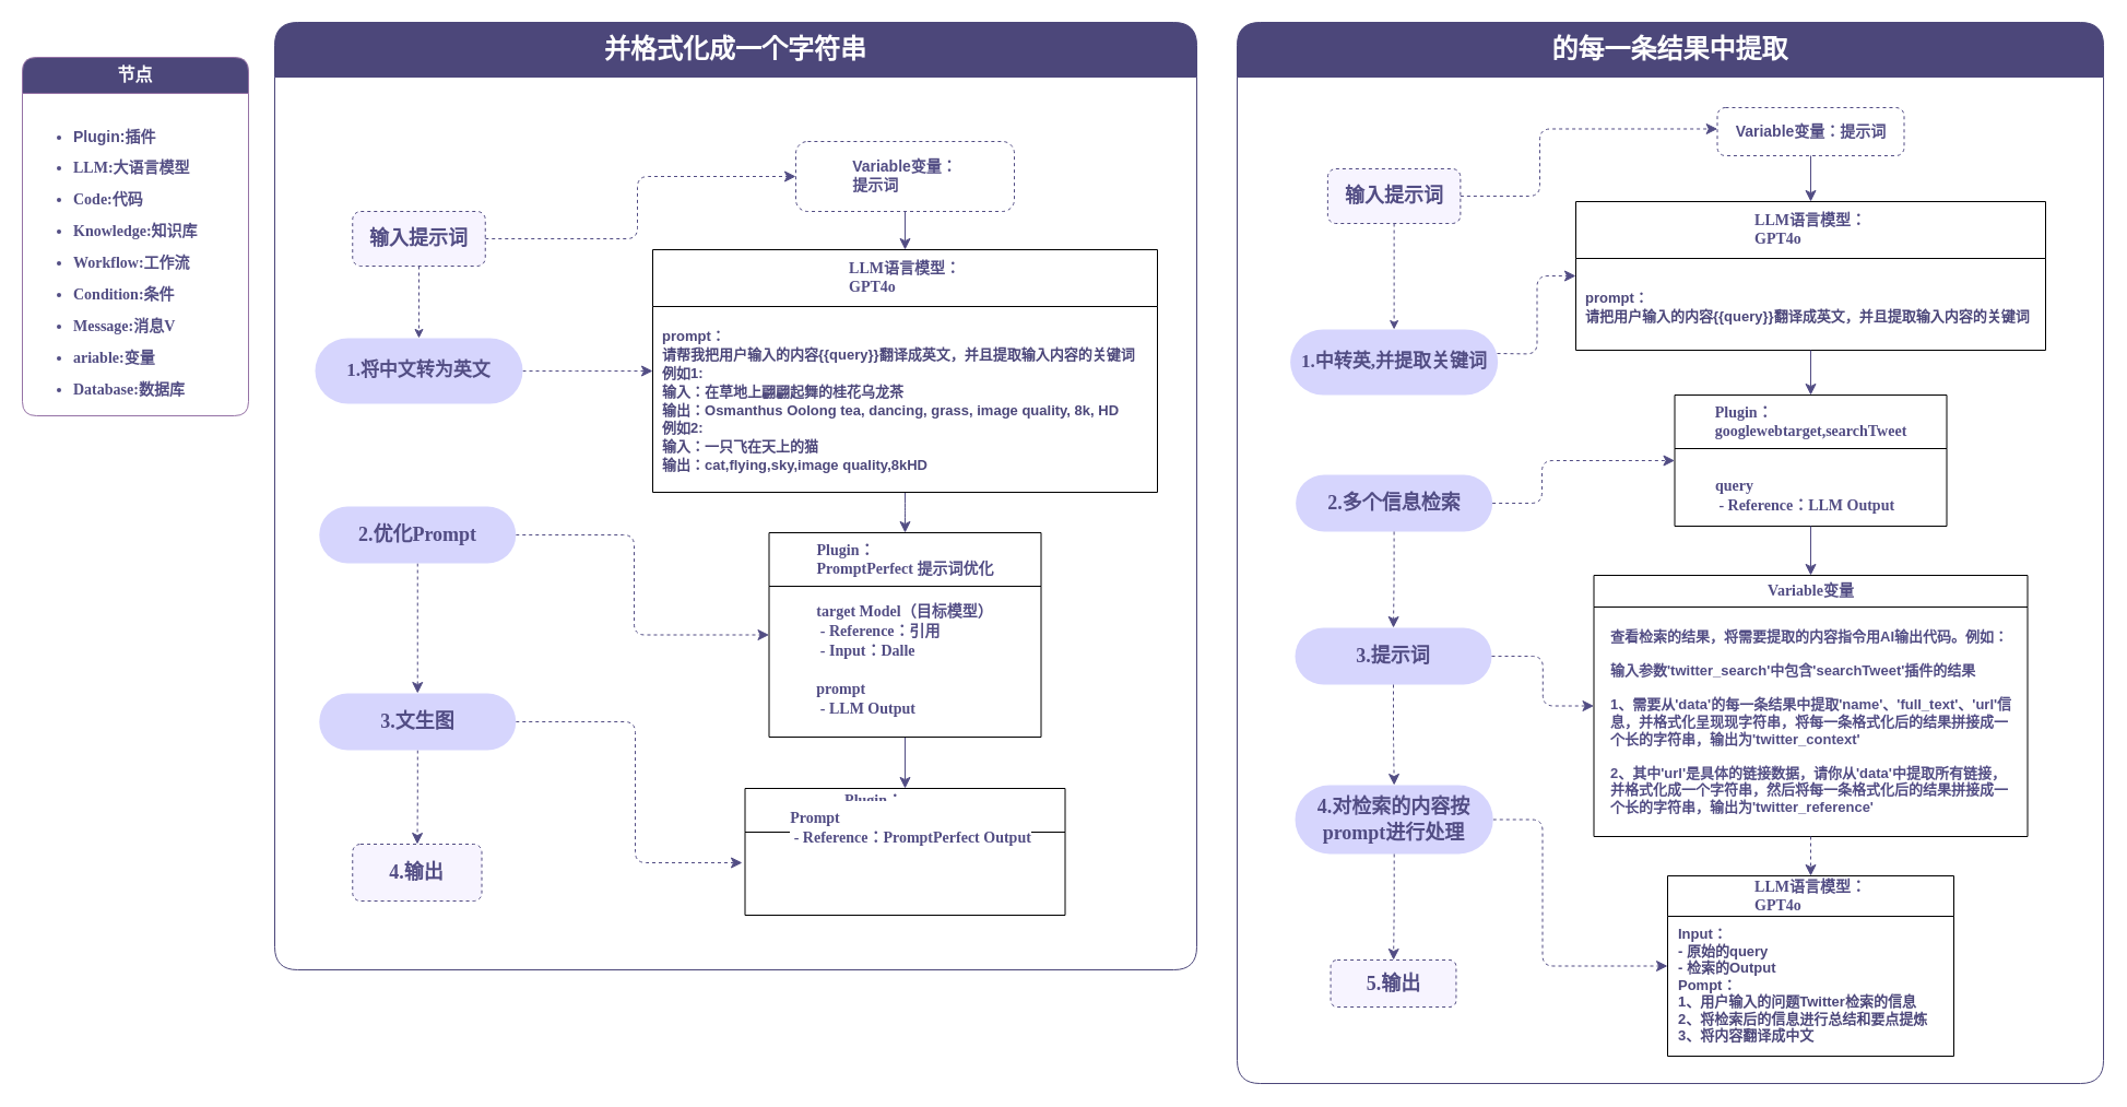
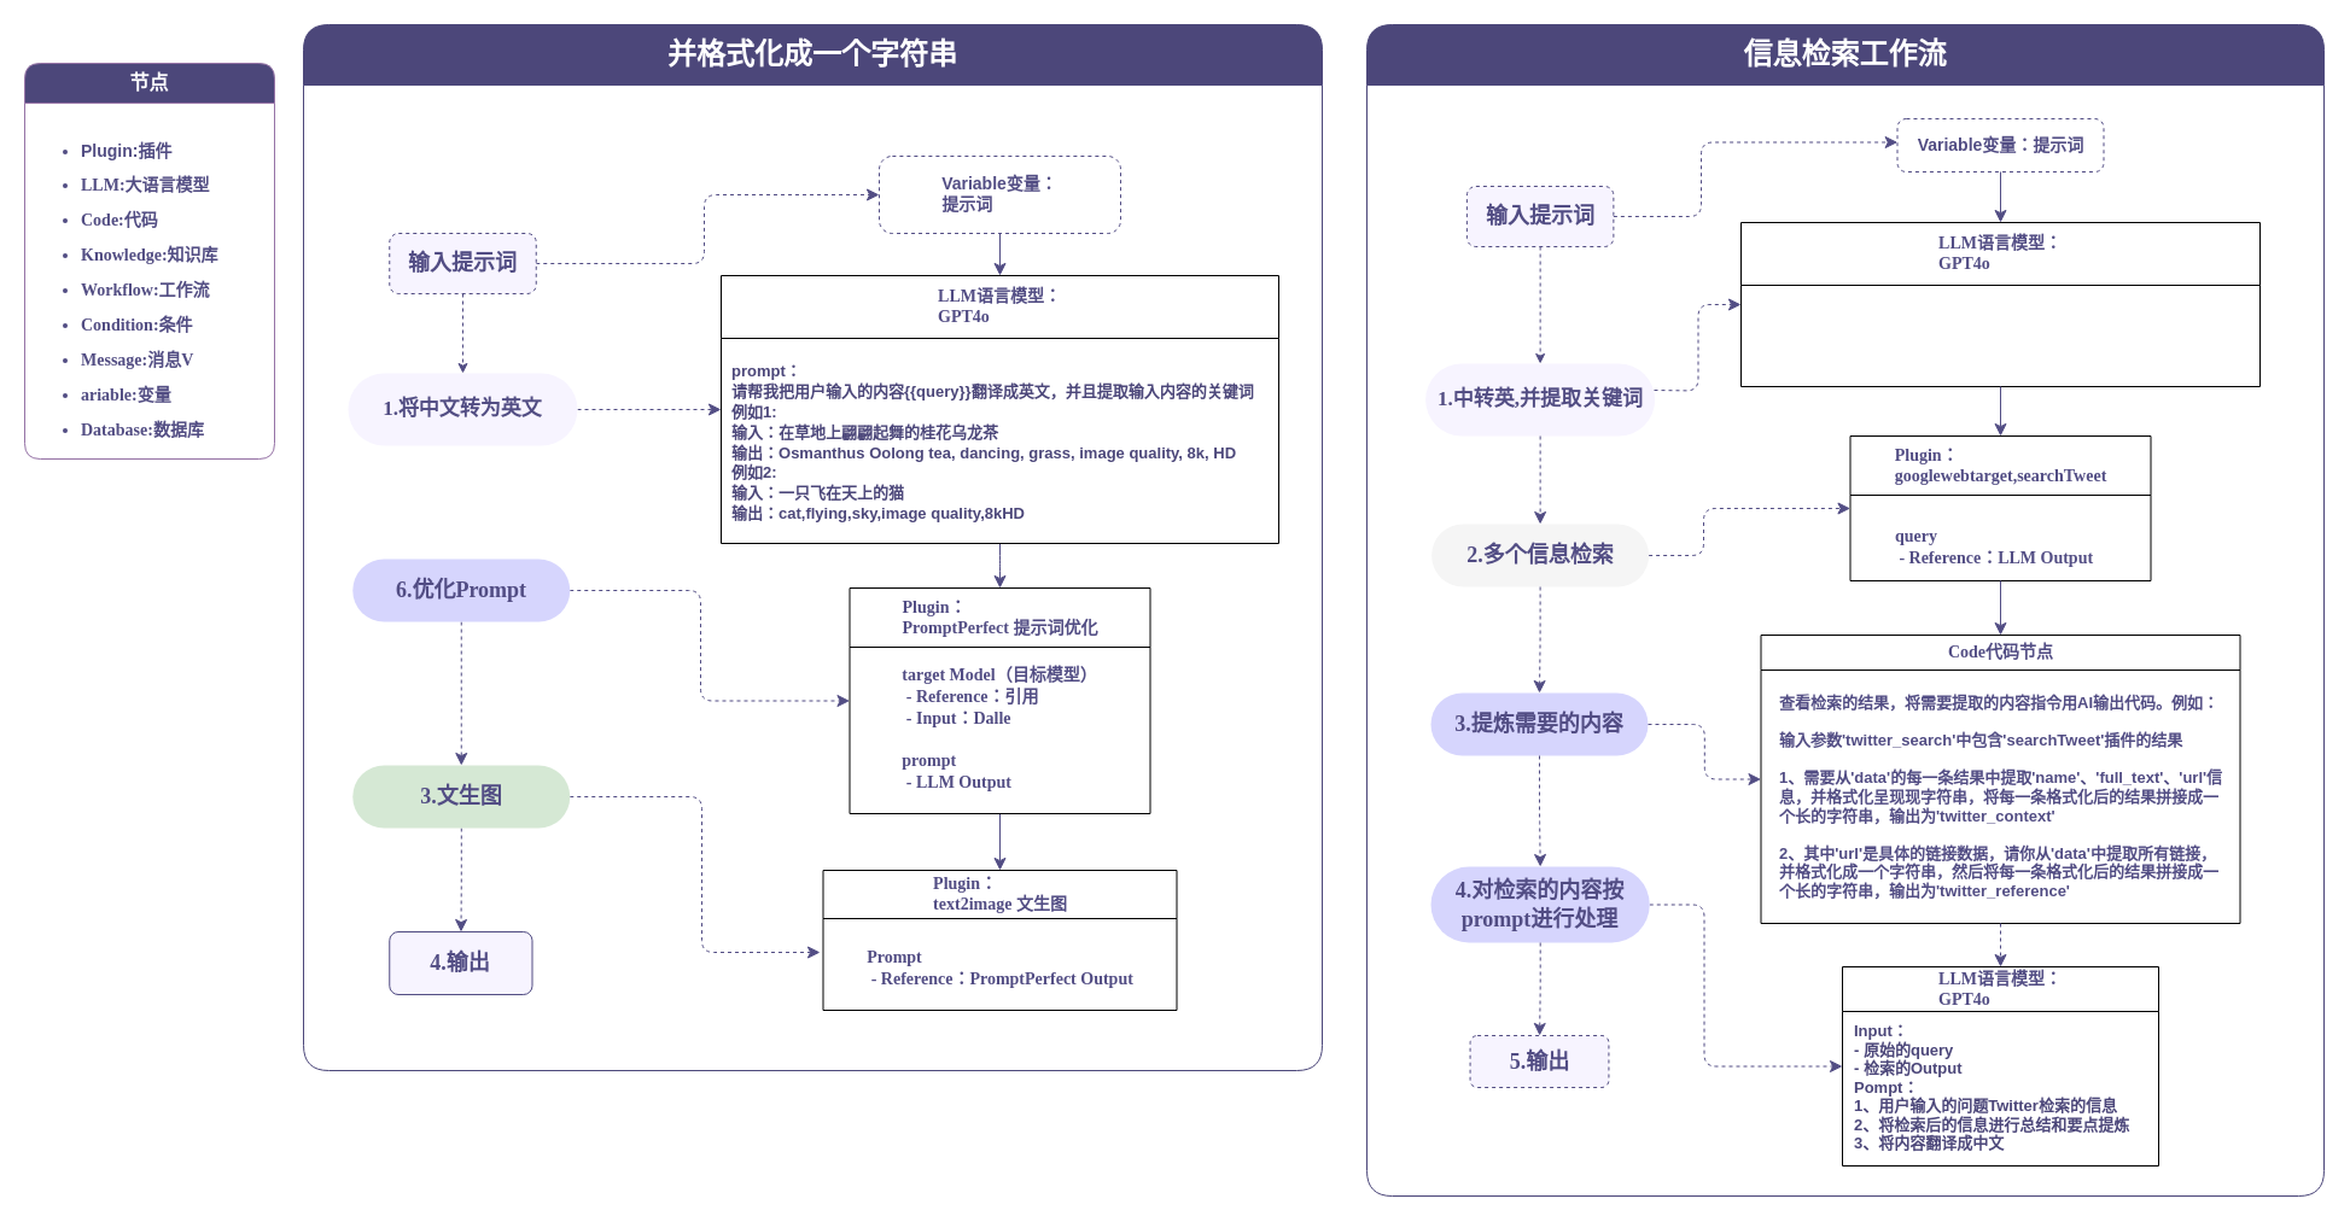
- <mxCell id="29" value="的每一条结果中提取" style="swimlane;whiteSpace=wrap;html=1;fontFamily=Helvetica;fontSize=24;labelBackgroundColor=none;startSize=50;fillColor=#4c477a;strokeColor=#4c477a;fontColor=#FFFFFF;rounded=1;arcSize=14;container=0;" vertex="1" parent="1"><mxGeometry x="1132" y="20" width="793" height="971" as="geometry" /></mxCell>
+ <mxCell id="29" value="信息检索工作流" style="swimlane;whiteSpace=wrap;html=1;fontFamily=Helvetica;fontSize=24;labelBackgroundColor=none;startSize=50;fillColor=#4c477a;strokeColor=#4c477a;fontColor=#FFFFFF;rounded=1;arcSize=14;container=0;" vertex="1" parent="1"><mxGeometry x="1132" y="20" width="793" height="971" as="geometry" /></mxCell>
- <mxCell id="52" value="&lt;div style=&quot;line-height: 20%; vertical-align: top;&quot;&gt;&lt;div style=&quot;line-height: 130%; vertical-align: middle;&quot;&gt;&lt;pre style=&quot;line-height: 130%;&quot;&gt;&lt;font style=&quot;&quot; face=&quot;Helvetica&quot;&gt;&lt;b style=&quot;font-size: 13px;&quot;&gt;prompt：&lt;br style=&quot;font-size: 13px;&quot;&gt;请把用户输入的内容{{query}}翻译成英文，并且提取输入内容的关键词&lt;br&gt;&lt;/b&gt;&lt;/font&gt;&lt;/pre&gt;&lt;/div&gt;&lt;/div&gt;" style="rounded=0;html=1;fontFamily=Helvetica;fontSize=13;fontColor=#4c477a;labelBackgroundColor=none;strokeColor=none;dashed=1;strokeWidth=1;spacing=0;align=left;arcSize=0;verticalAlign=middle;fillColor=none;whiteSpace=wrap;horizontal=1;" vertex="1" parent="51"><mxGeometry x="9" y="68" width="414" height="58" as="geometry" /></mxCell>
- <mxCell id="43" value="&lt;div style=&quot;line-height: 1.3; font-family: &amp;quot;Chiron Sans HK Pro&amp;quot;; vertical-align: middle; font-size: 17px;&quot;&gt;&lt;p style=&quot;font-size: 17px;&quot;&gt;1.中转英,并提取关键词&lt;/p&gt;&lt;/div&gt;" style="rounded=1;whiteSpace=wrap;html=1;fillColor=#d6d5fd;strokeColor=none;arcSize=50;fontColor=#524d83;fontStyle=1;fontSize=17;" vertex="1" parent="29"><mxGeometry x="48.635" y="281" width="190" height="60" as="geometry" /></mxCell>
+ <mxCell id="43" value="&lt;div style=&quot;line-height: 1.3; font-family: &amp;quot;Chiron Sans HK Pro&amp;quot;; vertical-align: middle; font-size: 17px;&quot;&gt;&lt;p style=&quot;font-size: 17px;&quot;&gt;1.中转英,并提取关键词&lt;/p&gt;&lt;/div&gt;" style="rounded=1;whiteSpace=wrap;html=1;fillColor=#f7f4ff;strokeColor=none;arcSize=50;fontColor=#524d83;fontStyle=1;fontSize=17;" vertex="1" parent="29"><mxGeometry x="48.635" y="281" width="190" height="60" as="geometry" /></mxCell>
- <mxCell id="10" value="&lt;div style=&quot;line-height: 1.3; font-family: &amp;quot;Chiron Sans HK Pro&amp;quot;; vertical-align: middle; font-size: 17px;&quot;&gt;&lt;p style=&quot;font-size: 17px;&quot;&gt;1.将中文转为英文&lt;/p&gt;&lt;/div&gt;" style="rounded=1;whiteSpace=wrap;html=1;fillColor=#d6d5fd;strokeColor=none;arcSize=50;fontColor=#524d83;fontStyle=1;fontSize=17;" parent="5" vertex="1"><mxGeometry x="37" y="289" width="190" height="60" as="geometry" /></mxCell>
+ <mxCell id="10" value="&lt;div style=&quot;line-height: 1.3; font-family: &amp;quot;Chiron Sans HK Pro&amp;quot;; vertical-align: middle; font-size: 17px;&quot;&gt;&lt;p style=&quot;font-size: 17px;&quot;&gt;1.将中文转为英文&lt;/p&gt;&lt;/div&gt;" style="rounded=1;whiteSpace=wrap;html=1;fillColor=#f7f4ff;strokeColor=none;arcSize=50;fontColor=#524d83;fontStyle=1;fontSize=17;" parent="5" vertex="1"><mxGeometry x="37" y="289" width="190" height="60" as="geometry" /></mxCell>
+ <mxCell id="44" value="" style="edgeStyle=none;curved=0;rounded=1;orthogonalLoop=1;jettySize=auto;html=1;fontSize=12;startSize=8;endSize=8;dashed=1;strokeColor=#524d84;align=center;verticalAlign=middle;fontFamily=Helvetica;fontColor=default;labelBackgroundColor=default;endArrow=classic;endFill=1;" edge="1" parent="29" source="43" target="40"><mxGeometry relative="1" as="geometry"><mxPoint x="143" y="358" as="sourcePoint" /></mxGeometry></mxCell>
- <mxCell id="40" value="&lt;div style=&quot;line-height: 1.3; font-family: &amp;quot;Chiron Sans HK Pro&amp;quot;; vertical-align: middle; color: rgb(82, 77, 132); font-size: 18px; font-weight: bold;&quot;&gt;&lt;div style=&quot;line-height: 1.3; vertical-align: middle;&quot;&gt;&lt;p&gt;2.多个信息检索&lt;/p&gt;&lt;/div&gt;&lt;/div&gt;" style="rounded=1;whiteSpace=wrap;html=1;fillColor=#d6d5fd;strokeColor=none;arcSize=50;align=center;verticalAlign=middle;fontFamily=Helvetica;fontSize=17;fontColor=#524d83;fontStyle=1;" vertex="1" parent="29"><mxGeometry x="53.635" y="414" width="180" height="52" as="geometry" /></mxCell>
+ <mxCell id="40" value="&lt;div style=&quot;line-height: 1.3; font-family: &amp;quot;Chiron Sans HK Pro&amp;quot;; vertical-align: middle; color: rgb(82, 77, 132); font-size: 18px; font-weight: bold;&quot;&gt;&lt;div style=&quot;line-height: 1.3; vertical-align: middle;&quot;&gt;&lt;p&gt;2.多个信息检索&lt;/p&gt;&lt;/div&gt;&lt;/div&gt;" style="rounded=1;whiteSpace=wrap;html=1;fillColor=#f5f5f5;strokeColor=none;arcSize=50;align=center;verticalAlign=middle;fontFamily=Helvetica;fontSize=17;fontColor=#524d83;fontStyle=1;" vertex="1" parent="29"><mxGeometry x="53.635" y="414" width="180" height="52" as="geometry" /></mxCell>
- <mxCell id="13" value="&lt;div style=&quot;line-height: 1.3; font-family: &amp;quot;Chiron Sans HK Pro&amp;quot;; vertical-align: middle; color: rgb(82, 77, 132); font-size: 18px; font-weight: bold;&quot;&gt;&lt;div style=&quot;line-height: 1.3; vertical-align: middle;&quot;&gt;&lt;p&gt;2.优化Prompt&lt;/p&gt;&lt;/div&gt;&lt;/div&gt;" style="rounded=1;whiteSpace=wrap;html=1;fillColor=#d6d5fd;strokeColor=none;arcSize=50;align=center;verticalAlign=middle;fontFamily=Helvetica;fontSize=17;fontColor=#524d83;fontStyle=1;" parent="5" vertex="1"><mxGeometry x="40.75" y="443" width="180" height="52" as="geometry" /></mxCell>
+ <mxCell id="13" value="&lt;div style=&quot;line-height: 1.3; font-family: &amp;quot;Chiron Sans HK Pro&amp;quot;; vertical-align: middle; color: rgb(82, 77, 132); font-size: 18px; font-weight: bold;&quot;&gt;&lt;div style=&quot;line-height: 1.3; vertical-align: middle;&quot;&gt;&lt;p&gt;6.优化Prompt&lt;/p&gt;&lt;/div&gt;&lt;/div&gt;" style="rounded=1;whiteSpace=wrap;html=1;fillColor=#d6d5fd;strokeColor=none;arcSize=50;align=center;verticalAlign=middle;fontFamily=Helvetica;fontSize=17;fontColor=#524d83;fontStyle=1;" parent="5" vertex="1"><mxGeometry x="40.75" y="443" width="180" height="52" as="geometry" /></mxCell>
- <mxCell id="32" value="&lt;p style=&quot;color: rgb(82, 77, 132); font-family: &amp;quot;Chiron Sans HK Pro&amp;quot;; font-size: 14px; text-align: left; line-height: 2.8px;&quot;&gt;Variable变量&lt;/p&gt;" style="swimlane;whiteSpace=wrap;html=1;fontFamily=Helvetica;fontSize=12;fontColor=default;labelBackgroundColor=none;startSize=29;" vertex="1" parent="29"><mxGeometry x="326.5" y="506" width="397" height="239" as="geometry" /></mxCell>
+ <mxCell id="32" value="&lt;p style=&quot;color: rgb(82, 77, 132); font-family: &amp;quot;Chiron Sans HK Pro&amp;quot;; font-size: 14px; text-align: left; line-height: 2.8px;&quot;&gt;Code代码节点&lt;/p&gt;" style="swimlane;whiteSpace=wrap;html=1;fontFamily=Helvetica;fontSize=12;fontColor=default;labelBackgroundColor=none;startSize=29;" vertex="1" parent="29"><mxGeometry x="326.5" y="506" width="397" height="239" as="geometry" /></mxCell>
- <mxCell id="35" value="&lt;div style=&quot;line-height: 1.3; font-family: &amp;quot;Chiron Sans HK Pro&amp;quot;; vertical-align: middle; color: rgb(82, 77, 132); font-size: 18px; font-weight: bold;&quot;&gt;&lt;div style=&quot;line-height: 1.3; vertical-align: middle;&quot;&gt;&lt;p&gt;3.提示词&lt;/p&gt;&lt;/div&gt;&lt;/div&gt;" style="rounded=1;whiteSpace=wrap;html=1;fillColor=#d6d5fd;strokeColor=none;arcSize=50;align=center;verticalAlign=middle;fontFamily=Helvetica;fontSize=17;fontColor=#524d83;fontStyle=1;" vertex="1" parent="29"><mxGeometry x="53.005" y="554" width="180" height="52" as="geometry" /></mxCell>
+ <mxCell id="35" value="&lt;div style=&quot;line-height: 1.3; font-family: &amp;quot;Chiron Sans HK Pro&amp;quot;; vertical-align: middle; color: rgb(82, 77, 132); font-size: 18px; font-weight: bold;&quot;&gt;&lt;div style=&quot;line-height: 1.3; vertical-align: middle;&quot;&gt;&lt;p&gt;3.提炼需要的内容&lt;/p&gt;&lt;/div&gt;&lt;/div&gt;" style="rounded=1;whiteSpace=wrap;html=1;fillColor=#d6d5fd;strokeColor=none;arcSize=50;align=center;verticalAlign=middle;fontFamily=Helvetica;fontSize=17;fontColor=#524d83;fontStyle=1;" vertex="1" parent="29"><mxGeometry x="53.005" y="554" width="180" height="52" as="geometry" /></mxCell>
- <mxCell id="24" value="&lt;div style=&quot;line-height: 1.3; font-family: &amp;quot;Chiron Sans HK Pro&amp;quot;; vertical-align: middle; color: rgb(82, 77, 132); font-size: 18px; font-weight: bold;&quot;&gt;&lt;div style=&quot;line-height: 1.3; vertical-align: middle;&quot;&gt;&lt;p&gt;3.文生图&lt;/p&gt;&lt;/div&gt;&lt;/div&gt;" style="rounded=1;whiteSpace=wrap;html=1;fillColor=#d6d5fd;strokeColor=none;arcSize=50;align=center;verticalAlign=middle;fontFamily=Helvetica;fontSize=17;fontColor=#524d83;fontStyle=1;" vertex="1" parent="5"><mxGeometry x="40.75" y="614" width="180" height="52" as="geometry" /></mxCell>
+ <mxCell id="24" value="&lt;div style=&quot;line-height: 1.3; font-family: &amp;quot;Chiron Sans HK Pro&amp;quot;; vertical-align: middle; color: rgb(82, 77, 132); font-size: 18px; font-weight: bold;&quot;&gt;&lt;div style=&quot;line-height: 1.3; vertical-align: middle;&quot;&gt;&lt;p&gt;3.文生图&lt;/p&gt;&lt;/div&gt;&lt;/div&gt;" style="rounded=1;whiteSpace=wrap;html=1;fillColor=#d5e8d4;strokeColor=none;arcSize=50;align=center;verticalAlign=middle;fontFamily=Helvetica;fontSize=17;fontColor=#524d83;fontStyle=1;" vertex="1" parent="5"><mxGeometry x="40.75" y="614" width="180" height="52" as="geometry" /></mxCell>
- <mxCell id="26" value="&lt;div style=&quot;line-height: 20%; vertical-align: top;&quot;&gt;&lt;div style=&quot;line-height: 20%; text-align: left; vertical-align: middle;&quot;&gt;&lt;div style=&quot;line-height: 20%; vertical-align: middle;&quot;&gt;&lt;p style=&quot;line-height: 20%;&quot;&gt;&lt;font face=&quot;Chiron Sans HK Pro&quot; color=&quot;#524d84&quot;&gt;&lt;b&gt;Prompt&lt;/b&gt;&lt;/font&gt;&lt;/p&gt;&lt;p style=&quot;line-height: 20%;&quot;&gt;&lt;font face=&quot;Chiron Sans HK Pro&quot; color=&quot;#524d84&quot;&gt;&lt;b&gt;&amp;nbsp;- Reference：&lt;/b&gt;&lt;/font&gt;&lt;span style=&quot;color: rgb(82, 77, 132); font-family: &amp;quot;Chiron Sans HK Pro&amp;quot;; font-weight: 700;&quot;&gt;PromptPerfect&amp;nbsp;&lt;/span&gt;&lt;b style=&quot;color: rgb(82, 77, 132); font-family: &amp;quot;Chiron Sans HK Pro&amp;quot;;&quot;&gt;Output&lt;/b&gt;&lt;/p&gt;&lt;/div&gt;&lt;/div&gt;&lt;/div&gt;" style="rounded=1;whiteSpace=wrap;html=1;fontFamily=Helvetica;fontSize=14;fontColor=default;labelBackgroundColor=default;strokeColor=none;dashed=1;strokeWidth=1;spacing=0;align=center;arcSize=17;verticalAlign=middle;fillColor=none;" vertex="1" parent="25"><mxGeometry x="14" y="9" width="275" height="54" as="geometry" /></mxCell>
+ <mxCell id="26" value="&lt;div style=&quot;line-height: 20%; vertical-align: top;&quot;&gt;&lt;div style=&quot;line-height: 20%; text-align: left; vertical-align: middle;&quot;&gt;&lt;div style=&quot;line-height: 20%; vertical-align: middle;&quot;&gt;&lt;p style=&quot;line-height: 20%;&quot;&gt;&lt;font face=&quot;Chiron Sans HK Pro&quot; color=&quot;#524d84&quot;&gt;&lt;b&gt;Prompt&lt;/b&gt;&lt;/font&gt;&lt;/p&gt;&lt;p style=&quot;line-height: 20%;&quot;&gt;&lt;font face=&quot;Chiron Sans HK Pro&quot; color=&quot;#524d84&quot;&gt;&lt;b&gt;&amp;nbsp;- Reference：&lt;/b&gt;&lt;/font&gt;&lt;span style=&quot;color: rgb(82, 77, 132); font-family: &amp;quot;Chiron Sans HK Pro&amp;quot;; font-weight: 700;&quot;&gt;PromptPerfect&amp;nbsp;&lt;/span&gt;&lt;b style=&quot;color: rgb(82, 77, 132); font-family: &amp;quot;Chiron Sans HK Pro&amp;quot;;&quot;&gt;Output&lt;/b&gt;&lt;/p&gt;&lt;/div&gt;&lt;/div&gt;&lt;/div&gt;" style="rounded=1;whiteSpace=wrap;html=1;fontFamily=Helvetica;fontSize=14;fontColor=default;labelBackgroundColor=default;strokeColor=none;dashed=1;strokeWidth=1;spacing=0;align=center;arcSize=17;verticalAlign=middle;fillColor=none;" vertex="1" parent="25"><mxGeometry x="9" y="54" width="275" height="54" as="geometry" /></mxCell>
- <mxCell id="28" value="&lt;div style=&quot;line-height: 1.3; font-family: &amp;quot;Chiron Sans HK Pro&amp;quot;; vertical-align: middle; color: rgb(82, 77, 132); font-size: 18px; font-weight: bold;&quot;&gt;&lt;div style=&quot;line-height: 1.3; vertical-align: middle;&quot;&gt;&lt;p&gt;4.输出&lt;/p&gt;&lt;/div&gt;&lt;/div&gt;" style="rounded=1;whiteSpace=wrap;html=1;fillColor=#f7f4ff;strokeColor=#524d83;arcSize=14;align=center;verticalAlign=middle;fontFamily=Helvetica;fontSize=12;fontColor=#333333;fontStyle=1;pointerEvents=0;gradientColor=none;dashed=1;" vertex="1" parent="27"><mxGeometry x="71.25" y="752" width="118.25" height="52" as="geometry" /></mxCell>
+ <mxCell id="28" value="&lt;div style=&quot;line-height: 1.3; font-family: &amp;quot;Chiron Sans HK Pro&amp;quot;; vertical-align: middle; color: rgb(82, 77, 132); font-size: 18px; font-weight: bold;&quot;&gt;&lt;div style=&quot;line-height: 1.3; vertical-align: middle;&quot;&gt;&lt;p&gt;4.输出&lt;/p&gt;&lt;/div&gt;&lt;/div&gt;" style="rounded=1;whiteSpace=wrap;html=1;fillColor=#f7f4ff;strokeColor=#524d83;arcSize=14;align=center;verticalAlign=middle;fontFamily=Helvetica;fontSize=12;fontColor=#333333;fontStyle=1;pointerEvents=0;gradientColor=none;dashed=0;" vertex="1" parent="27"><mxGeometry x="71.25" y="752" width="118.25" height="52" as="geometry" /></mxCell>
- <mxCell id="45" value="&lt;div style=&quot;line-height: 1.3; font-family: &amp;quot;Chiron Sans HK Pro&amp;quot;; vertical-align: middle; color: rgb(82, 77, 132); font-size: 18px; font-weight: bold;&quot;&gt;&lt;div style=&quot;line-height: 1.3; vertical-align: middle;&quot;&gt;&lt;p&gt;5.输出&lt;/p&gt;&lt;/div&gt;&lt;/div&gt;" style="rounded=1;whiteSpace=wrap;html=1;fillColor=#f7f4ff;strokeColor=#524d83;arcSize=14;align=center;verticalAlign=middle;fontFamily=Helvetica;fontSize=12;fontColor=#333333;fontStyle=1;dashed=1;pointerEvents=0;gradientColor=none;" vertex="1" parent="29"><mxGeometry x="85.57" y="858" width="114.87" height="43" as="geometry" /></mxCell>
+ <mxCell id="45" value="&lt;div style=&quot;line-height: 1.3; font-family: &amp;quot;Chiron Sans HK Pro&amp;quot;; vertical-align: middle; color: rgb(82, 77, 132); font-size: 18px; font-weight: bold;&quot;&gt;&lt;div style=&quot;line-height: 1.3; vertical-align: middle;&quot;&gt;&lt;p&gt;5.输出&lt;/p&gt;&lt;/div&gt;&lt;/div&gt;" style="rounded=1;whiteSpace=wrap;html=1;fillColor=#f7f4ff;strokeColor=#524d83;arcSize=14;align=center;verticalAlign=middle;fontFamily=Helvetica;fontSize=12;fontColor=#333333;fontStyle=1;dashed=1;pointerEvents=0;gradientColor=none;" vertex="1" parent="29"><mxGeometry x="85.57" y="838" width="114.87" height="43" as="geometry" /></mxCell>
